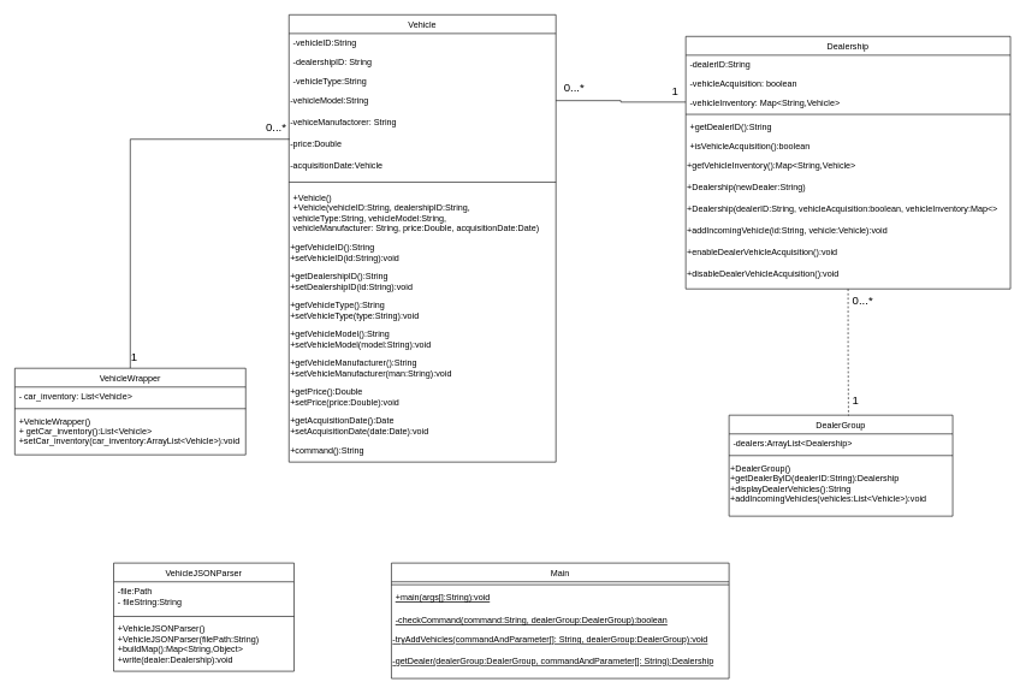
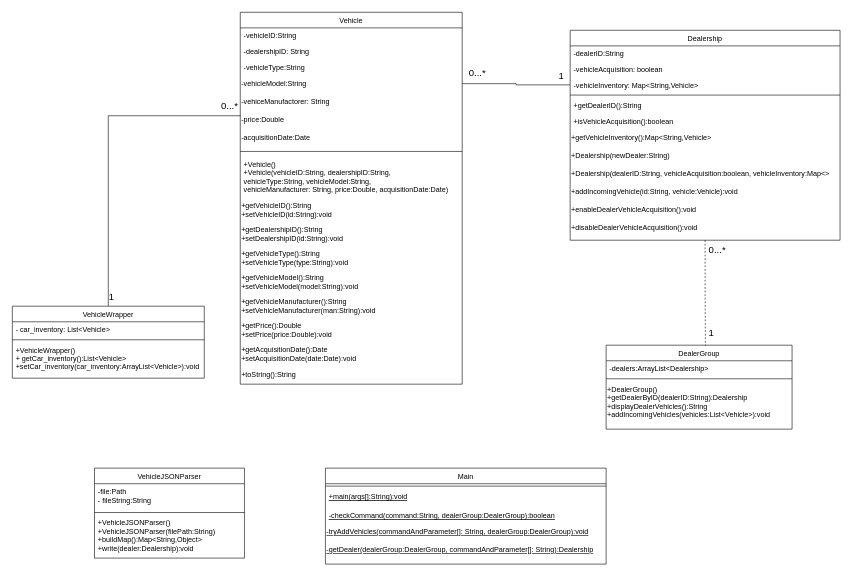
- <mxCell id="9" value="-acquisitionDate:Vehicle" style="text;html=1;align=left;verticalAlign=middle;resizable=0;points=[];autosize=1;strokeColor=none;fillColor=none;" parent="2" vertex="1"><mxGeometry y="194" width="370" height="30" as="geometry" /></mxCell>
+ <mxCell id="9" value="-acquisitionDate:Date" style="text;html=1;align=left;verticalAlign=middle;resizable=0;points=[];autosize=1;strokeColor=none;fillColor=none;" parent="2" vertex="1"><mxGeometry y="194" width="370" height="30" as="geometry" /></mxCell>
- <mxCell id="19" value="+command():String" style="text;html=1;align=left;verticalAlign=middle;resizable=0;points=[];autosize=1;strokeColor=none;fillColor=none;" parent="2" vertex="1"><mxGeometry y="590" width="370" height="30" as="geometry" /></mxCell>
+ <mxCell id="19" value="+toString():String" style="text;html=1;align=left;verticalAlign=middle;resizable=0;points=[];autosize=1;strokeColor=none;fillColor=none;" parent="2" vertex="1"><mxGeometry y="590" width="370" height="30" as="geometry" /></mxCell>
